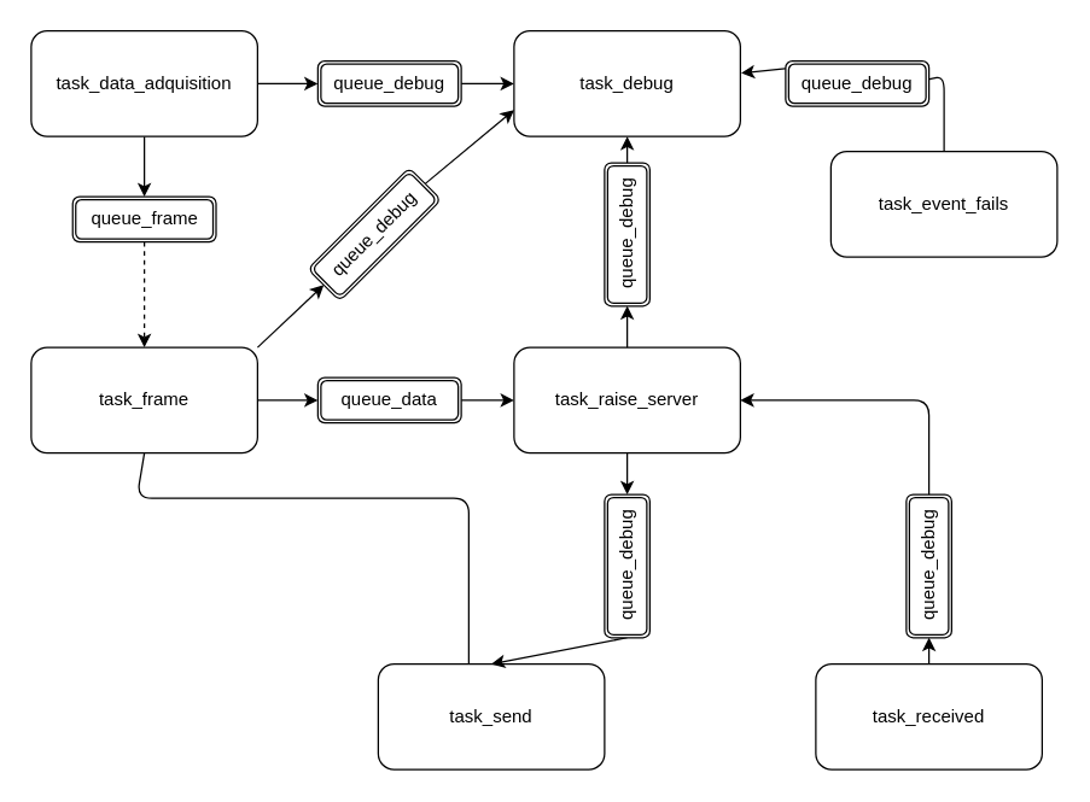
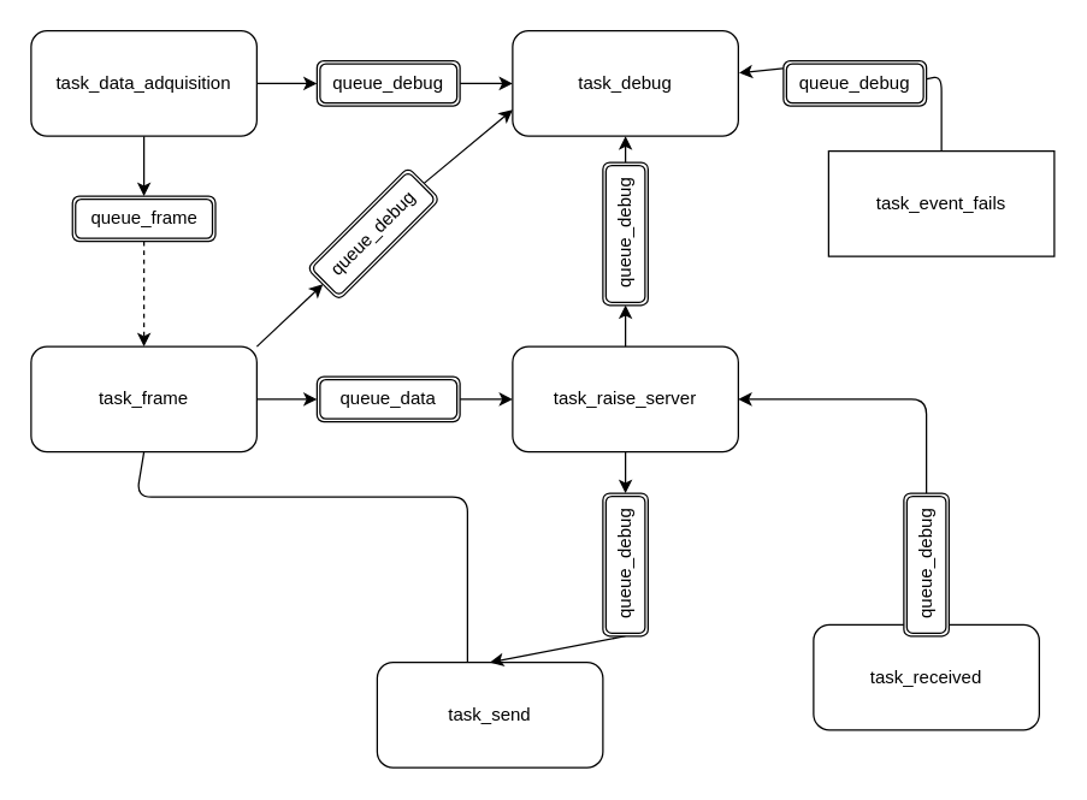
- <mxCell id="31" value="task_event_fails" style="rounded=1;whiteSpace=wrap;html=1;" parent="1" vertex="1"><mxGeometry x="550" y="100" width="150" height="70" as="geometry" /></mxCell>
+ <mxCell id="31" value="task_event_fails" style="whiteSpace=wrap;html=1;rounded=0;" parent="1" vertex="1"><mxGeometry x="550" y="100" width="150" height="70" as="geometry" /></mxCell>
- <mxCell id="27" value="task_received" style="rounded=1;whiteSpace=wrap;html=1;" parent="1" vertex="1"><mxGeometry x="540" y="440" width="150" height="70" as="geometry" /></mxCell>
+ <mxCell id="27" value="task_received" style="rounded=1;whiteSpace=wrap;html=1;" parent="1" vertex="1"><mxGeometry x="540" y="415" width="150" height="70" as="geometry" /></mxCell>
